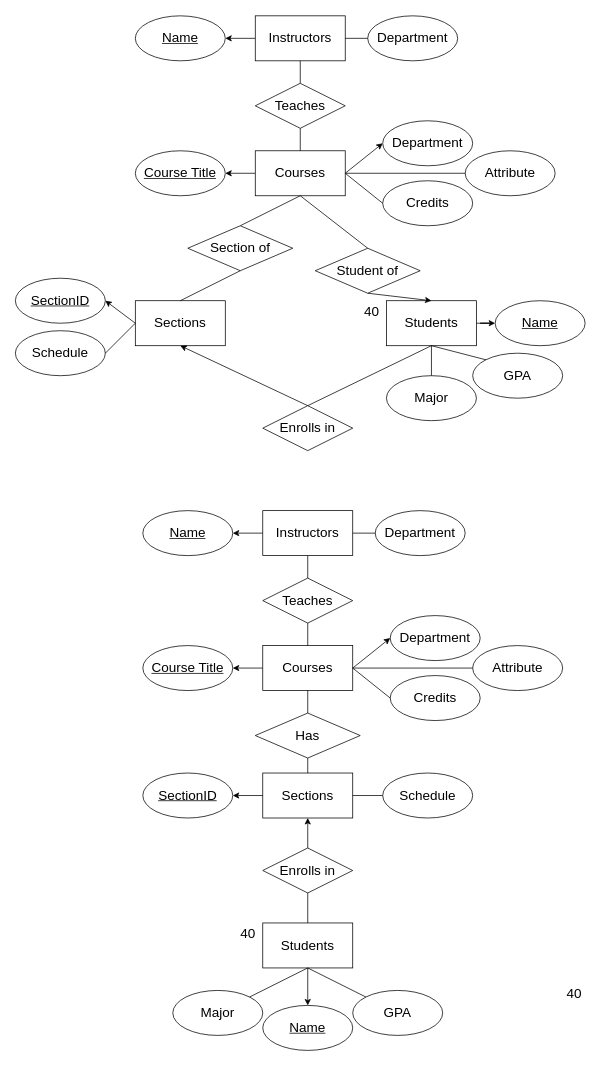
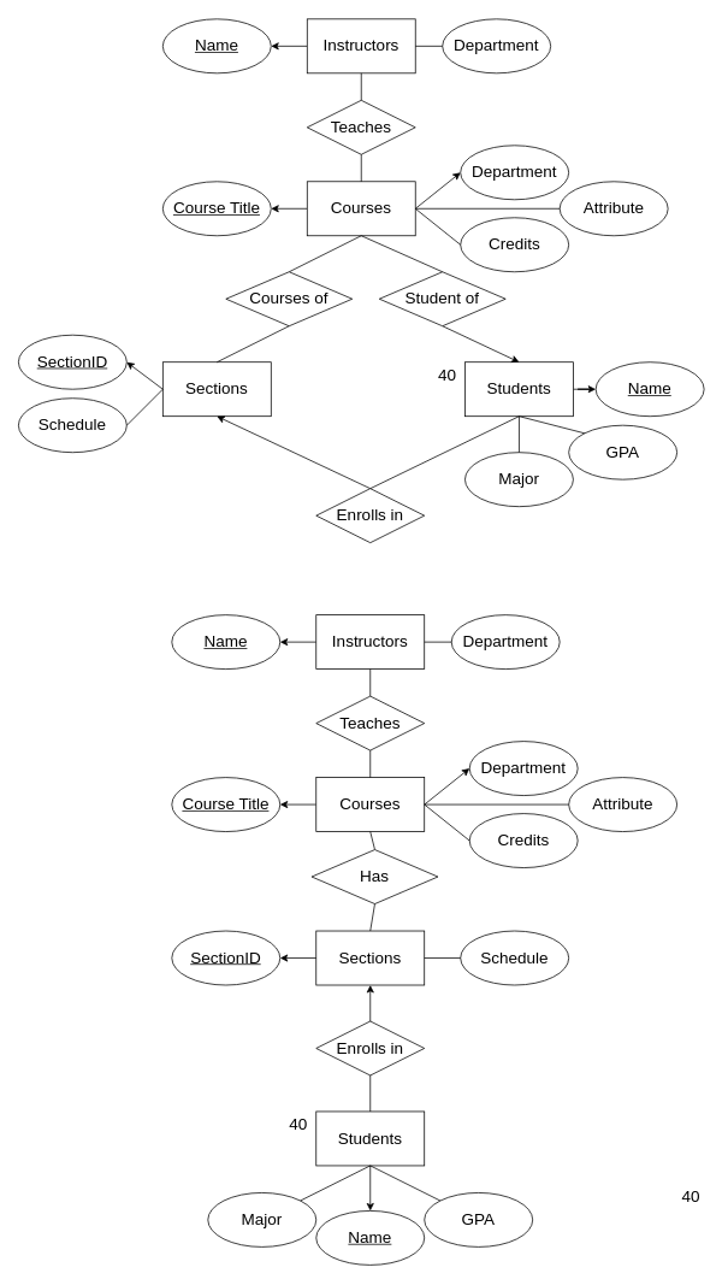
- <mxCell id="16" value="Section of" style="rhombus;whiteSpace=wrap;html=1;fontSize=18;" vertex="1" parent="1"><mxGeometry x="250" y="300" width="140" height="60" as="geometry" /></mxCell>
+ <mxCell id="16" value="Courses of" style="rhombus;whiteSpace=wrap;html=1;fontSize=18;" vertex="1" parent="1"><mxGeometry x="250" y="300" width="140" height="60" as="geometry" /></mxCell>
- <mxCell id="19" value="Student of" style="rhombus;whiteSpace=wrap;html=1;fontSize=18;" vertex="1" parent="1"><mxGeometry x="420" y="330" width="140" height="60" as="geometry" /></mxCell>
+ <mxCell id="19" value="Student of" style="rhombus;whiteSpace=wrap;html=1;fontSize=18;" vertex="1" parent="1"><mxGeometry x="420" y="300" width="140" height="60" as="geometry" /></mxCell>
- <mxCell id="54" value="Has" style="rhombus;whiteSpace=wrap;html=1;fontSize=18;" vertex="1" parent="1"><mxGeometry x="340" y="950" width="140" height="60" as="geometry" /></mxCell>
+ <mxCell id="54" value="Has" style="rhombus;whiteSpace=wrap;html=1;fontSize=18;" vertex="1" parent="1"><mxGeometry x="345" y="940" width="140" height="60" as="geometry" /></mxCell>
